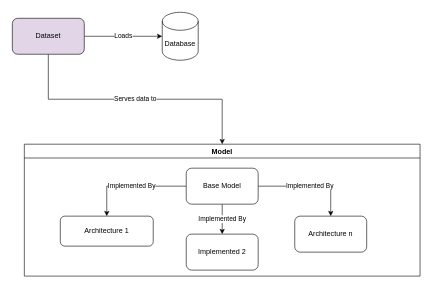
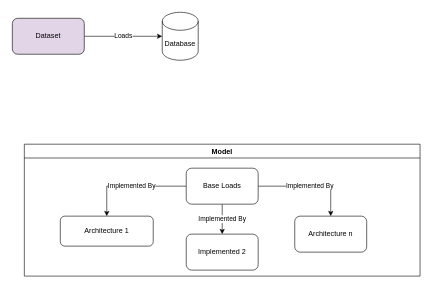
- <mxCell id="2" value="Serves data to" style="edgeStyle=orthogonalEdgeStyle;rounded=0;orthogonalLoop=1;jettySize=auto;html=1;" edge="1" parent="1" source="4" target="6"><mxGeometry relative="1" as="geometry"><mxPoint x="80" y="240" as="targetPoint" /></mxGeometry></mxCell>
- <mxCell id="10" value="Base Model" style="rounded=1;whiteSpace=wrap;html=1;" vertex="1" parent="6"><mxGeometry x="270" y="40" width="120" height="60" as="geometry" /></mxCell>
+ <mxCell id="10" value="Base Loads" style="rounded=1;whiteSpace=wrap;html=1;" vertex="1" parent="6"><mxGeometry x="270" y="40" width="120" height="60" as="geometry" /></mxCell>
